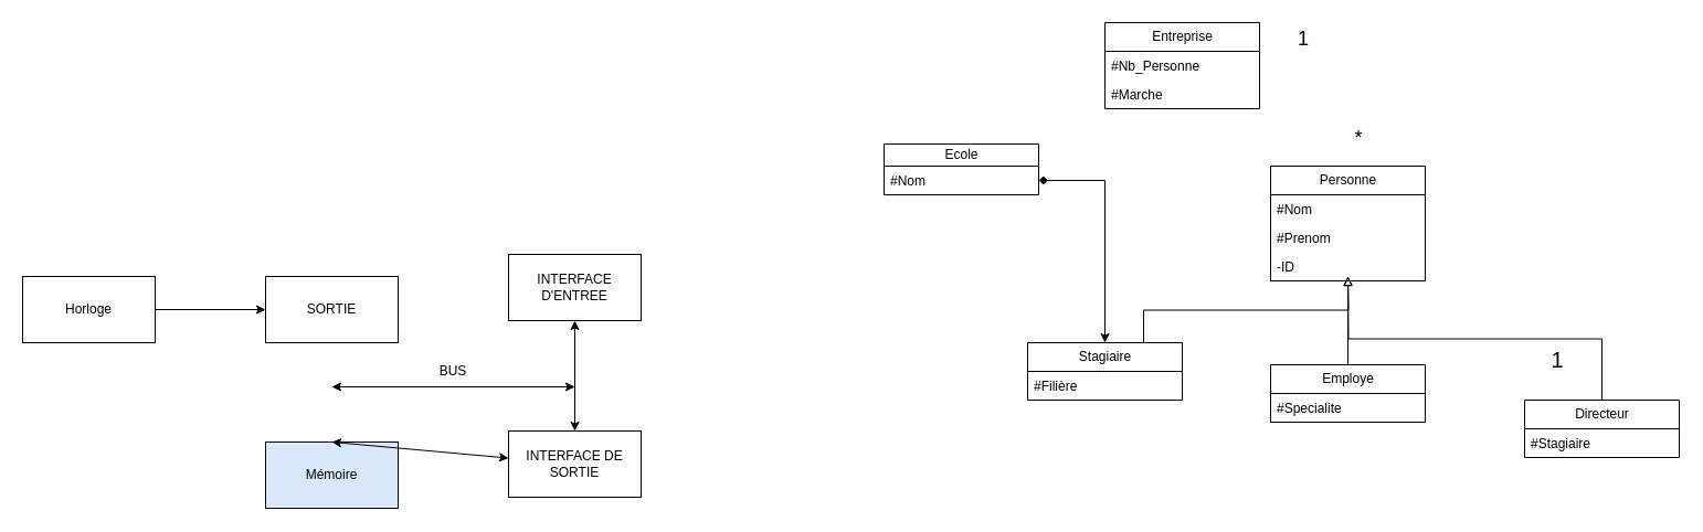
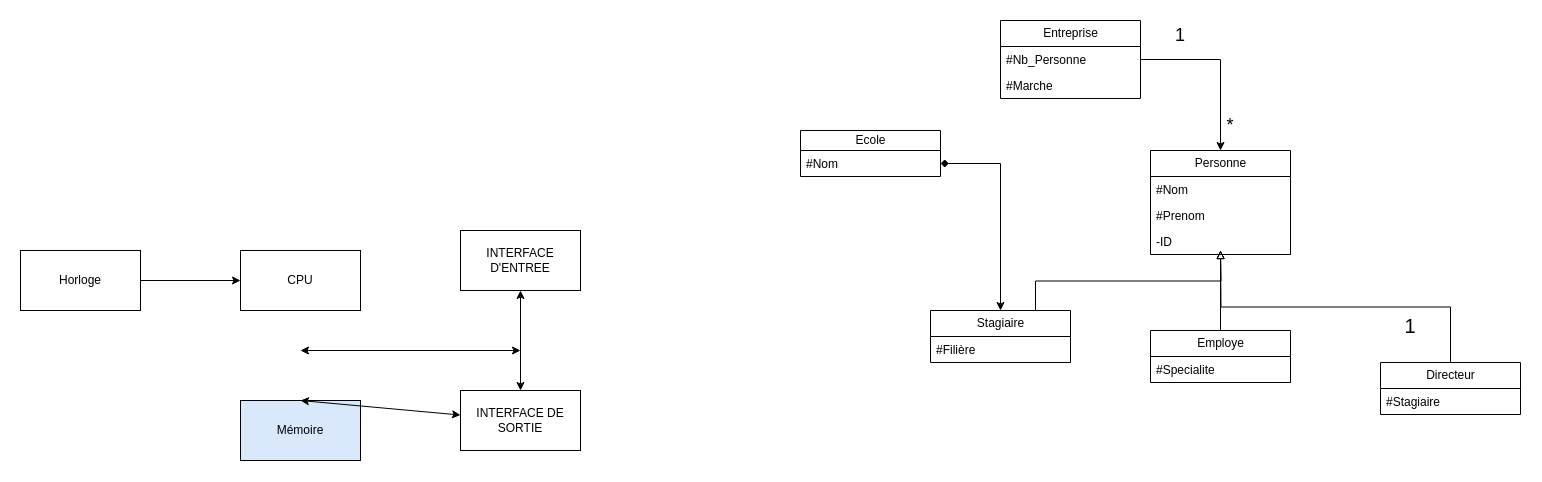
+ <mxCell id="2" style="edgeStyle=orthogonalEdgeStyle;rounded=0;orthogonalLoop=1;jettySize=auto;html=1;exitX=0.5;exitY=0;exitDx=0;exitDy=0;startArrow=classic;startFill=1;endArrow=none;endFill=0;" parent="1" source="3" target="17" edge="1"><mxGeometry relative="1" as="geometry" /></mxCell>
- <mxCell id="25" value="SORTIE" style="rounded=0;whiteSpace=wrap;html=1;" vertex="1" parent="1"><mxGeometry x="240" y="250" width="120" height="60" as="geometry" /></mxCell>
+ <mxCell id="25" value="CPU" style="rounded=0;whiteSpace=wrap;html=1;" vertex="1" parent="1"><mxGeometry x="240" y="250" width="120" height="60" as="geometry" /></mxCell>
- <mxCell id="33" value="BUS" style="text;html=1;strokeColor=none;fillColor=none;align=center;verticalAlign=middle;whiteSpace=wrap;rounded=0;" vertex="1" parent="1"><mxGeometry x="380" y="321" width="60" height="30" as="geometry" /></mxCell>
